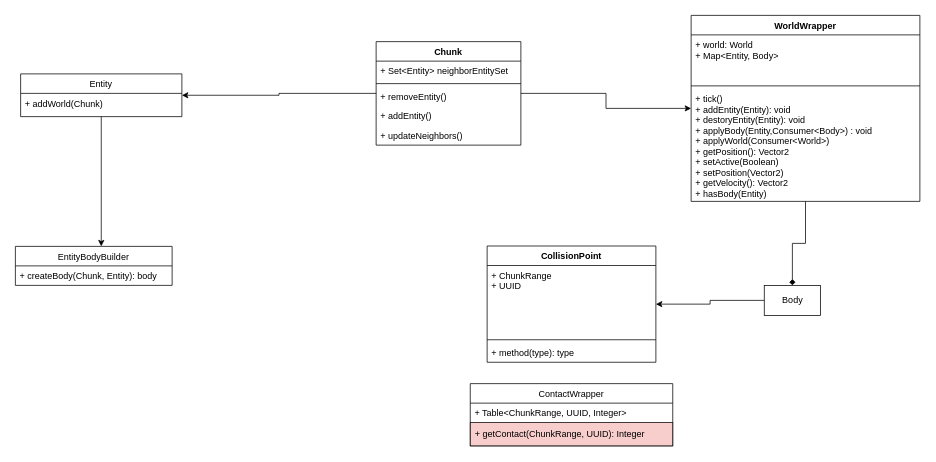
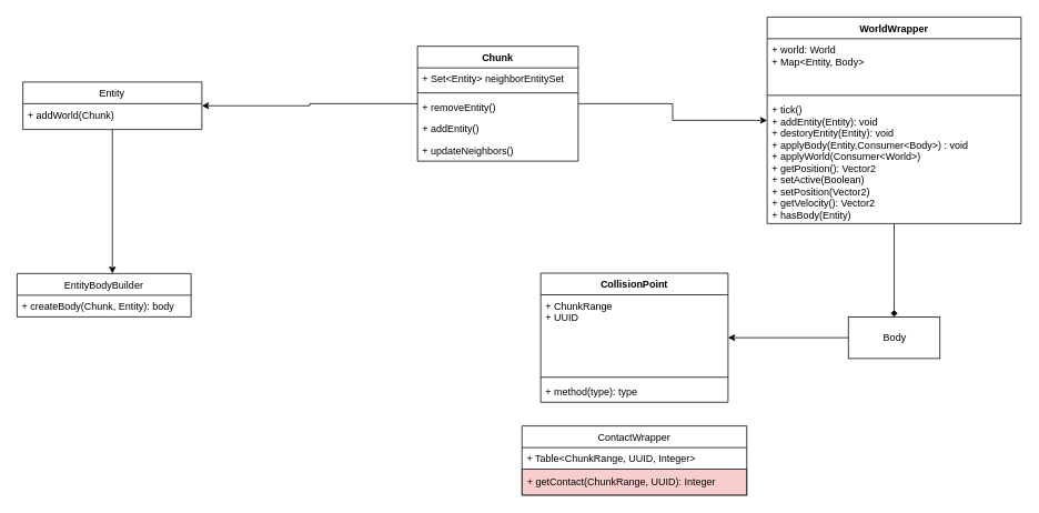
- <mxCell id="3" value="Body&lt;br&gt;" style="html=1;" vertex="1" parent="1"><mxGeometry x="1018.5" y="380" width="75" height="40" as="geometry" /></mxCell>
+ <mxCell id="3" value="Body&lt;br&gt;" style="html=1;" vertex="1" parent="1"><mxGeometry x="1018.5" y="380" width="110" height="50" as="geometry" /></mxCell>
